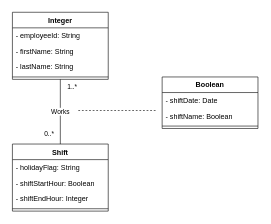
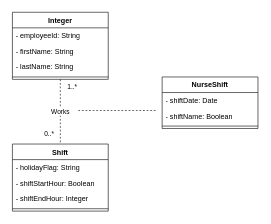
- <mxCell id="16" value="Boolean" style="swimlane;fontStyle=1;align=center;verticalAlign=top;childLayout=stackLayout;horizontal=1;startSize=26;horizontalStack=0;resizeParent=1;resizeParentMax=0;resizeLast=0;collapsible=1;marginBottom=0;whiteSpace=wrap;html=1;" vertex="1" parent="1"><mxGeometry x="270" y="128" width="160" height="86" as="geometry" /></mxCell>
+ <mxCell id="16" value="NurseShift" style="swimlane;fontStyle=1;align=center;verticalAlign=top;childLayout=stackLayout;horizontal=1;startSize=26;horizontalStack=0;resizeParent=1;resizeParentMax=0;resizeLast=0;collapsible=1;marginBottom=0;whiteSpace=wrap;html=1;" vertex="1" parent="1"><mxGeometry x="270" y="128" width="160" height="86" as="geometry" /></mxCell>
- <mxCell id="12" value="Works" style="endArrow=none;html=1;endSize=12;startArrow=none;startSize=14;startFill=0;edgeStyle=orthogonalEdgeStyle;rounded=0;exitX=0.5;exitY=1;exitDx=0;exitDy=0;entryX=0.5;entryY=0;entryDx=0;entryDy=0;" edge="1" parent="1" source="2" target="7"><mxGeometry relative="1" as="geometry"><mxPoint x="70" y="360" as="sourcePoint" /><mxPoint x="100" y="220" as="targetPoint" /></mxGeometry></mxCell>
+ <mxCell id="12" value="Works" style="endArrow=none;html=1;endSize=12;startArrow=none;startSize=14;startFill=0;edgeStyle=orthogonalEdgeStyle;rounded=0;exitX=0.5;exitY=1;exitDx=0;exitDy=0;entryX=0.5;entryY=0;entryDx=0;entryDy=0;dashed=1;" edge="1" parent="1" source="2" target="7"><mxGeometry relative="1" as="geometry"><mxPoint x="70" y="360" as="sourcePoint" /><mxPoint x="100" y="220" as="targetPoint" /></mxGeometry></mxCell>
